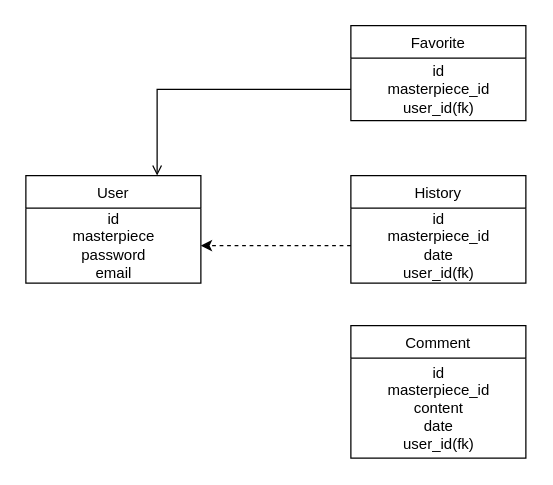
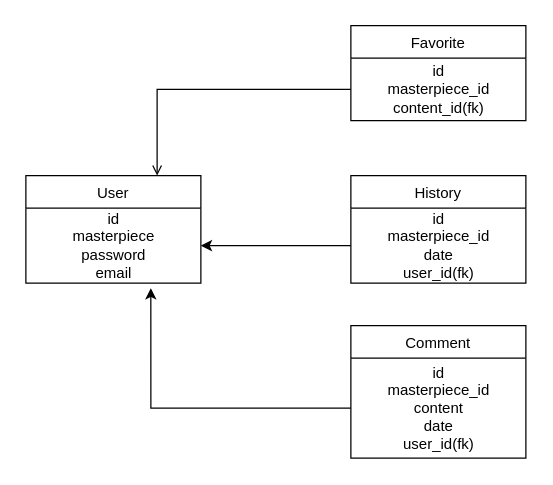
- <mxCell id="3" value="id&lt;br&gt;masterpiece_id&lt;br&gt;user_id(fk)" style="text;html=1;align=center;verticalAlign=middle;resizable=0;points=[];autosize=1;" parent="2" vertex="1"><mxGeometry y="26" width="140" height="50" as="geometry" /></mxCell>
+ <mxCell id="3" value="id&lt;br&gt;masterpiece_id&lt;br&gt;content_id(fk)" style="text;html=1;align=center;verticalAlign=middle;resizable=0;points=[];autosize=1;" parent="2" vertex="1"><mxGeometry y="26" width="140" height="50" as="geometry" /></mxCell>
- <mxCell id="11" style="edgeStyle=orthogonalEdgeStyle;rounded=0;orthogonalLoop=1;jettySize=auto;html=1;entryX=1;entryY=0.5;entryDx=0;entryDy=0;entryPerimeter=0;dashed=1;" parent="1" source="5" target="9" edge="1"><mxGeometry relative="1" as="geometry" /></mxCell>
+ <mxCell id="11" style="edgeStyle=orthogonalEdgeStyle;rounded=0;orthogonalLoop=1;jettySize=auto;html=1;entryX=1;entryY=0.5;entryDx=0;entryDy=0;entryPerimeter=0;" parent="1" source="5" target="9" edge="1"><mxGeometry relative="1" as="geometry" /></mxCell>
+ <mxCell id="12" style="edgeStyle=orthogonalEdgeStyle;rounded=0;orthogonalLoop=1;jettySize=auto;html=1;entryX=0.714;entryY=1.067;entryDx=0;entryDy=0;entryPerimeter=0;" parent="1" source="7" target="9" edge="1"><mxGeometry relative="1" as="geometry" /></mxCell>
